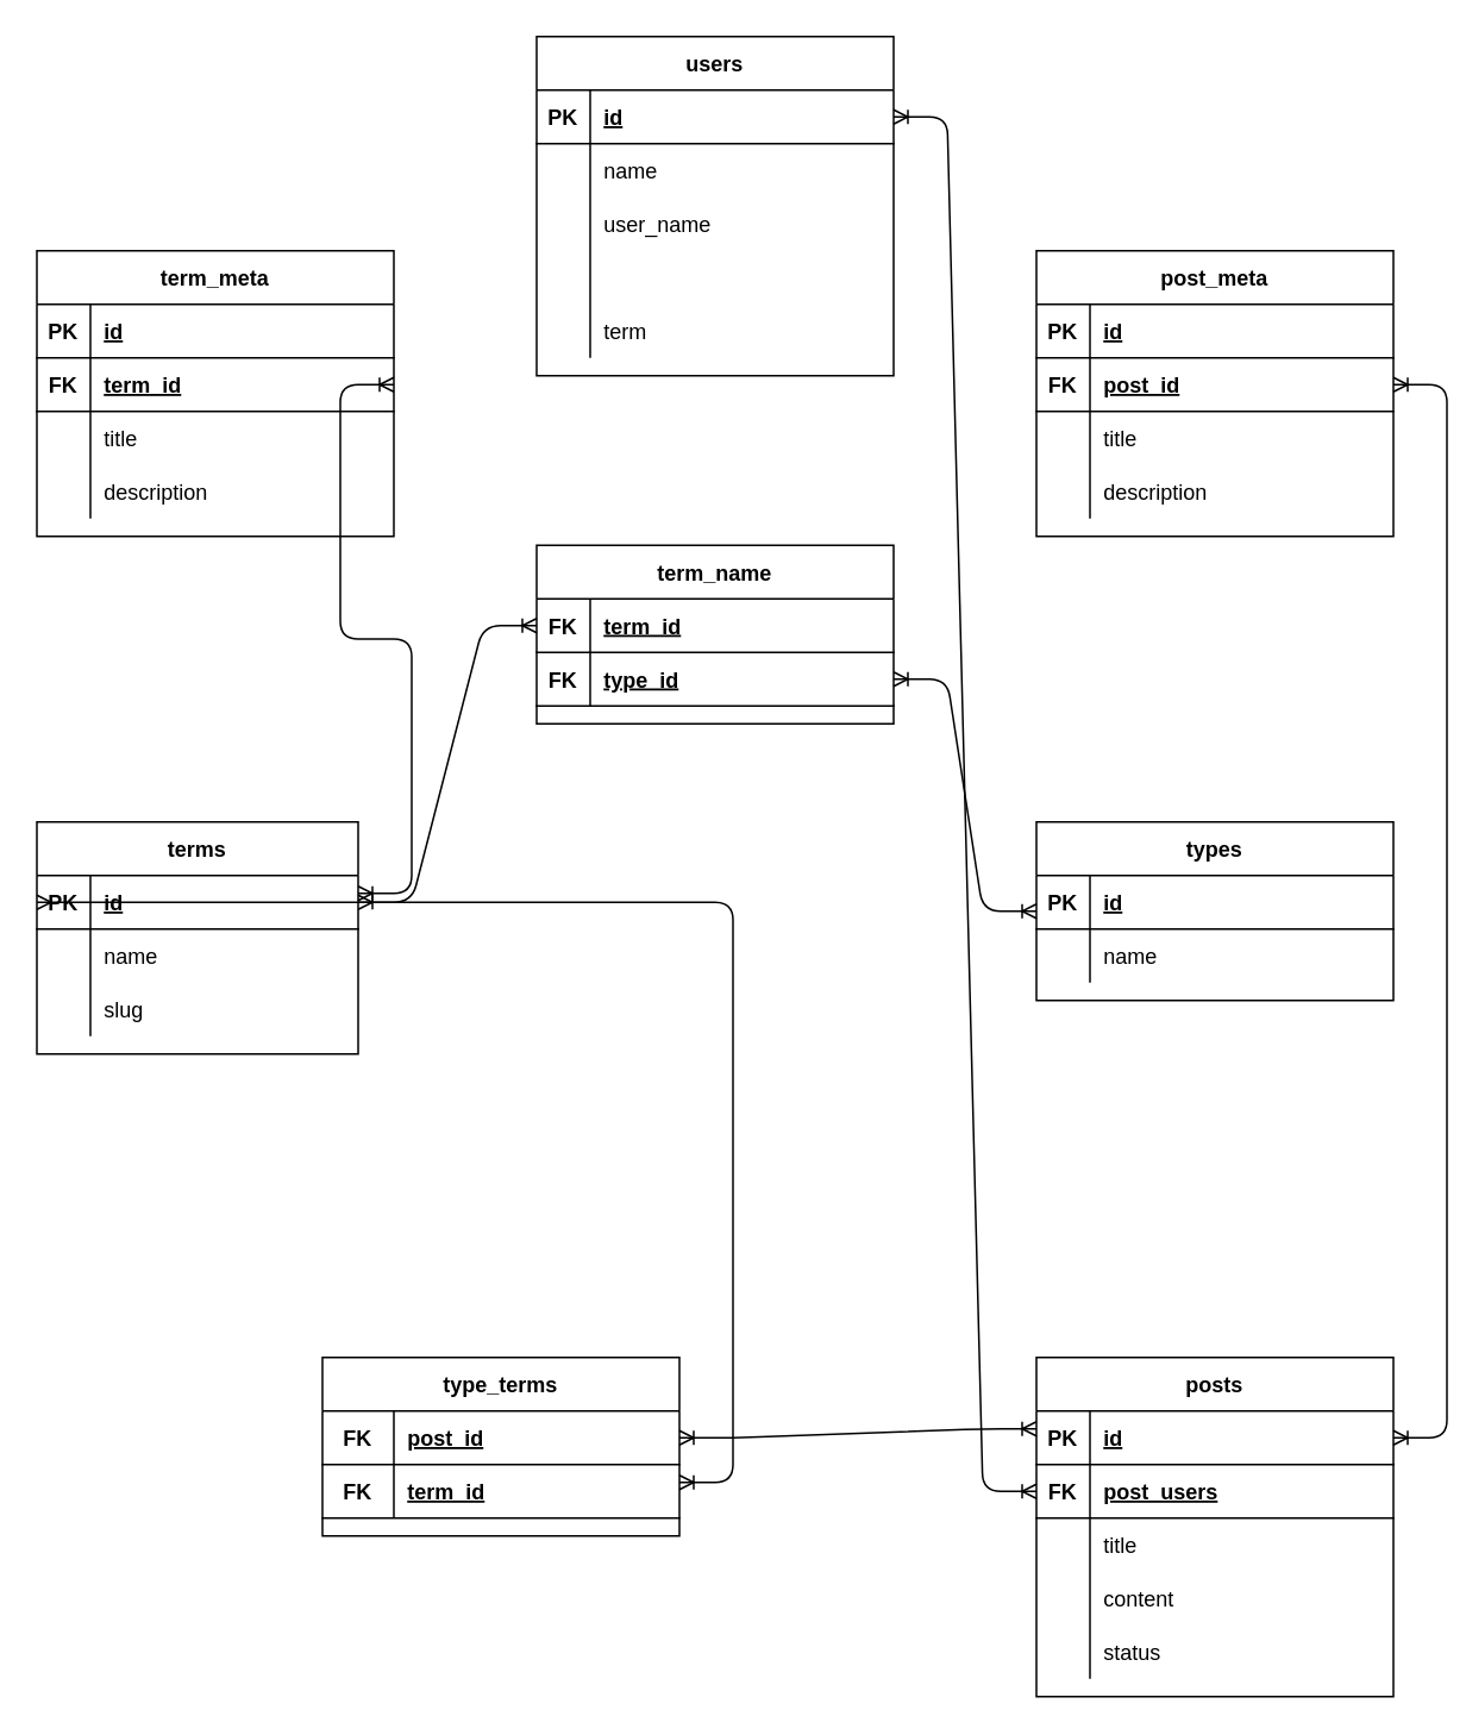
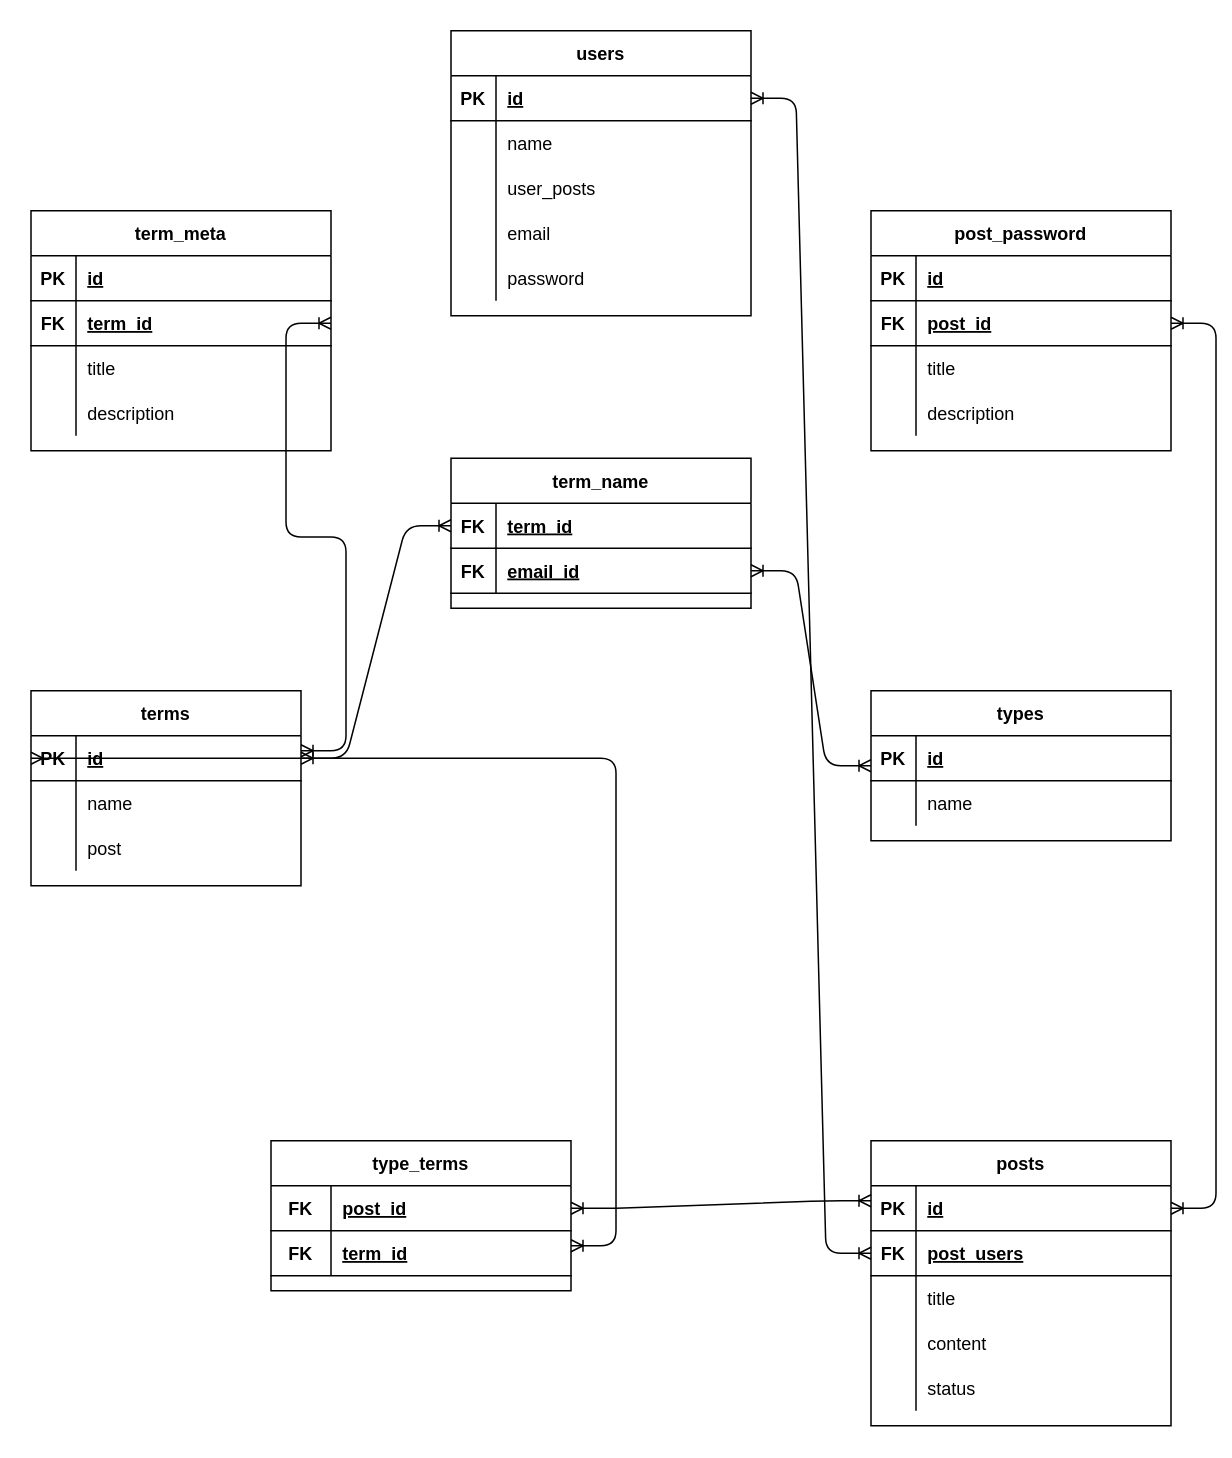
- <mxCell id="90" value="user_name" style="shape=partialRectangle;connectable=0;fillColor=none;top=0;left=0;bottom=0;right=0;align=left;spacingLeft=6;overflow=hidden;" vertex="1" parent="88"><mxGeometry x="30" width="170" height="30" as="geometry" /></mxCell>
+ <mxCell id="90" value="user_posts" style="shape=partialRectangle;connectable=0;fillColor=none;top=0;left=0;bottom=0;right=0;align=left;spacingLeft=6;overflow=hidden;" vertex="1" parent="88"><mxGeometry x="30" width="170" height="30" as="geometry" /></mxCell>
+ <mxCell id="93" value="email" style="shape=partialRectangle;connectable=0;fillColor=none;top=0;left=0;bottom=0;right=0;align=left;spacingLeft=6;overflow=hidden;" vertex="1" parent="91"><mxGeometry x="30" width="170" height="30" as="geometry" /></mxCell>
- <mxCell id="67" value="post_meta" style="shape=table;startSize=30;container=1;collapsible=1;childLayout=tableLayout;fixedRows=1;rowLines=0;fontStyle=1;align=center;resizeLast=1;" vertex="1" parent="1"><mxGeometry x="580" y="140" width="200" height="160" as="geometry" /></mxCell>
+ <mxCell id="67" value="post_password" style="shape=table;startSize=30;container=1;collapsible=1;childLayout=tableLayout;fixedRows=1;rowLines=0;fontStyle=1;align=center;resizeLast=1;" vertex="1" parent="1"><mxGeometry x="580" y="140" width="200" height="160" as="geometry" /></mxCell>
- <mxCell id="96" value="term" style="shape=partialRectangle;connectable=0;fillColor=none;top=0;left=0;bottom=0;right=0;align=left;spacingLeft=6;overflow=hidden;" vertex="1" parent="94"><mxGeometry x="30" width="170" height="30" as="geometry" /></mxCell>
+ <mxCell id="96" value="password" style="shape=partialRectangle;connectable=0;fillColor=none;top=0;left=0;bottom=0;right=0;align=left;spacingLeft=6;overflow=hidden;" vertex="1" parent="94"><mxGeometry x="30" width="170" height="30" as="geometry" /></mxCell>
- <mxCell id="25" value="type_id" style="shape=partialRectangle;connectable=0;fillColor=none;top=0;left=0;bottom=0;right=0;align=left;spacingLeft=6;fontStyle=5;overflow=hidden;" vertex="1" parent="23"><mxGeometry x="30" width="170" height="30" as="geometry" /></mxCell>
+ <mxCell id="25" value="email_id" style="shape=partialRectangle;connectable=0;fillColor=none;top=0;left=0;bottom=0;right=0;align=left;spacingLeft=6;fontStyle=5;overflow=hidden;" vertex="1" parent="23"><mxGeometry x="30" width="170" height="30" as="geometry" /></mxCell>
- <mxCell id="11" value="slug" style="shape=partialRectangle;connectable=0;fillColor=none;top=0;left=0;bottom=0;right=0;align=left;spacingLeft=6;overflow=hidden;" vertex="1" parent="9"><mxGeometry x="30" width="150" height="30" as="geometry" /></mxCell>
+ <mxCell id="11" value="post" style="shape=partialRectangle;connectable=0;fillColor=none;top=0;left=0;bottom=0;right=0;align=left;spacingLeft=6;overflow=hidden;" vertex="1" parent="9"><mxGeometry x="30" width="150" height="30" as="geometry" /></mxCell>
